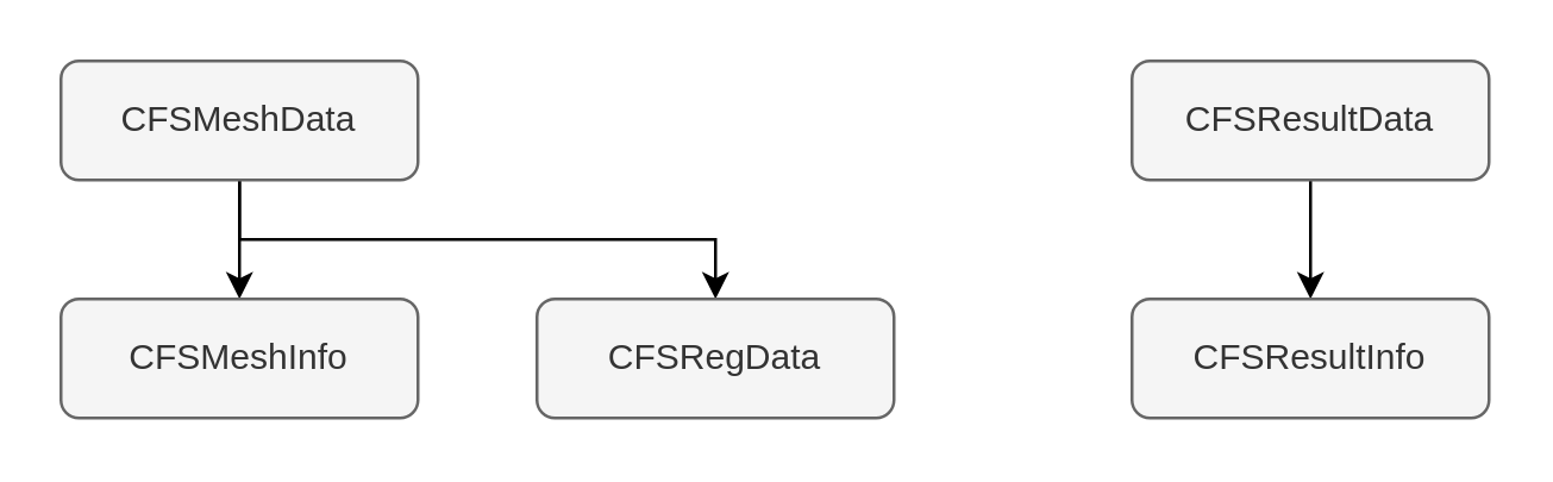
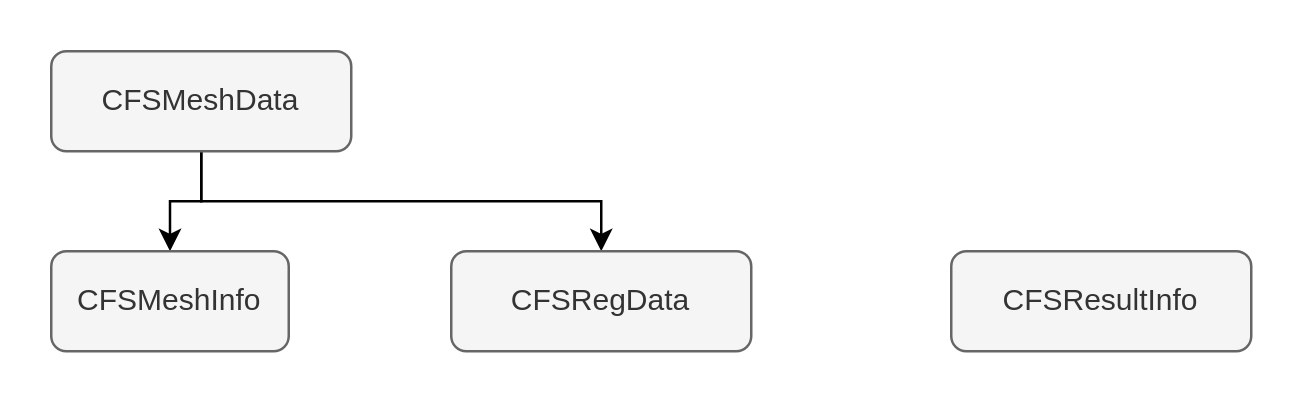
- <mxCell id="8" value="CFSResultData" style="rounded=1;whiteSpace=wrap;html=1;fillColor=#f5f5f5;fontColor=#333333;strokeColor=#666666;" parent="1" vertex="1"><mxGeometry x="380" y="20" width="120" height="40" as="geometry" /></mxCell>
- <mxCell id="7" style="edgeStyle=orthogonalEdgeStyle;rounded=0;orthogonalLoop=1;jettySize=auto;html=1;exitX=0.5;exitY=1;exitDx=0;exitDy=0;entryX=0.5;entryY=0;entryDx=0;entryDy=0;" parent="1" source="8" target="9" edge="1"><mxGeometry relative="1" as="geometry" /></mxCell>
- <mxCell id="5" value="CFSMeshInfo" style="rounded=1;whiteSpace=wrap;html=1;fillColor=#f5f5f5;fontColor=#333333;strokeColor=#666666;" parent="1" vertex="1"><mxGeometry x="20" y="100" width="120" height="40" as="geometry" /></mxCell>
+ <mxCell id="5" value="CFSMeshInfo" style="rounded=1;whiteSpace=wrap;html=1;fillColor=#f5f5f5;fontColor=#333333;strokeColor=#666666;" parent="1" vertex="1"><mxGeometry x="20" y="100" width="95" height="40" as="geometry" /></mxCell>
